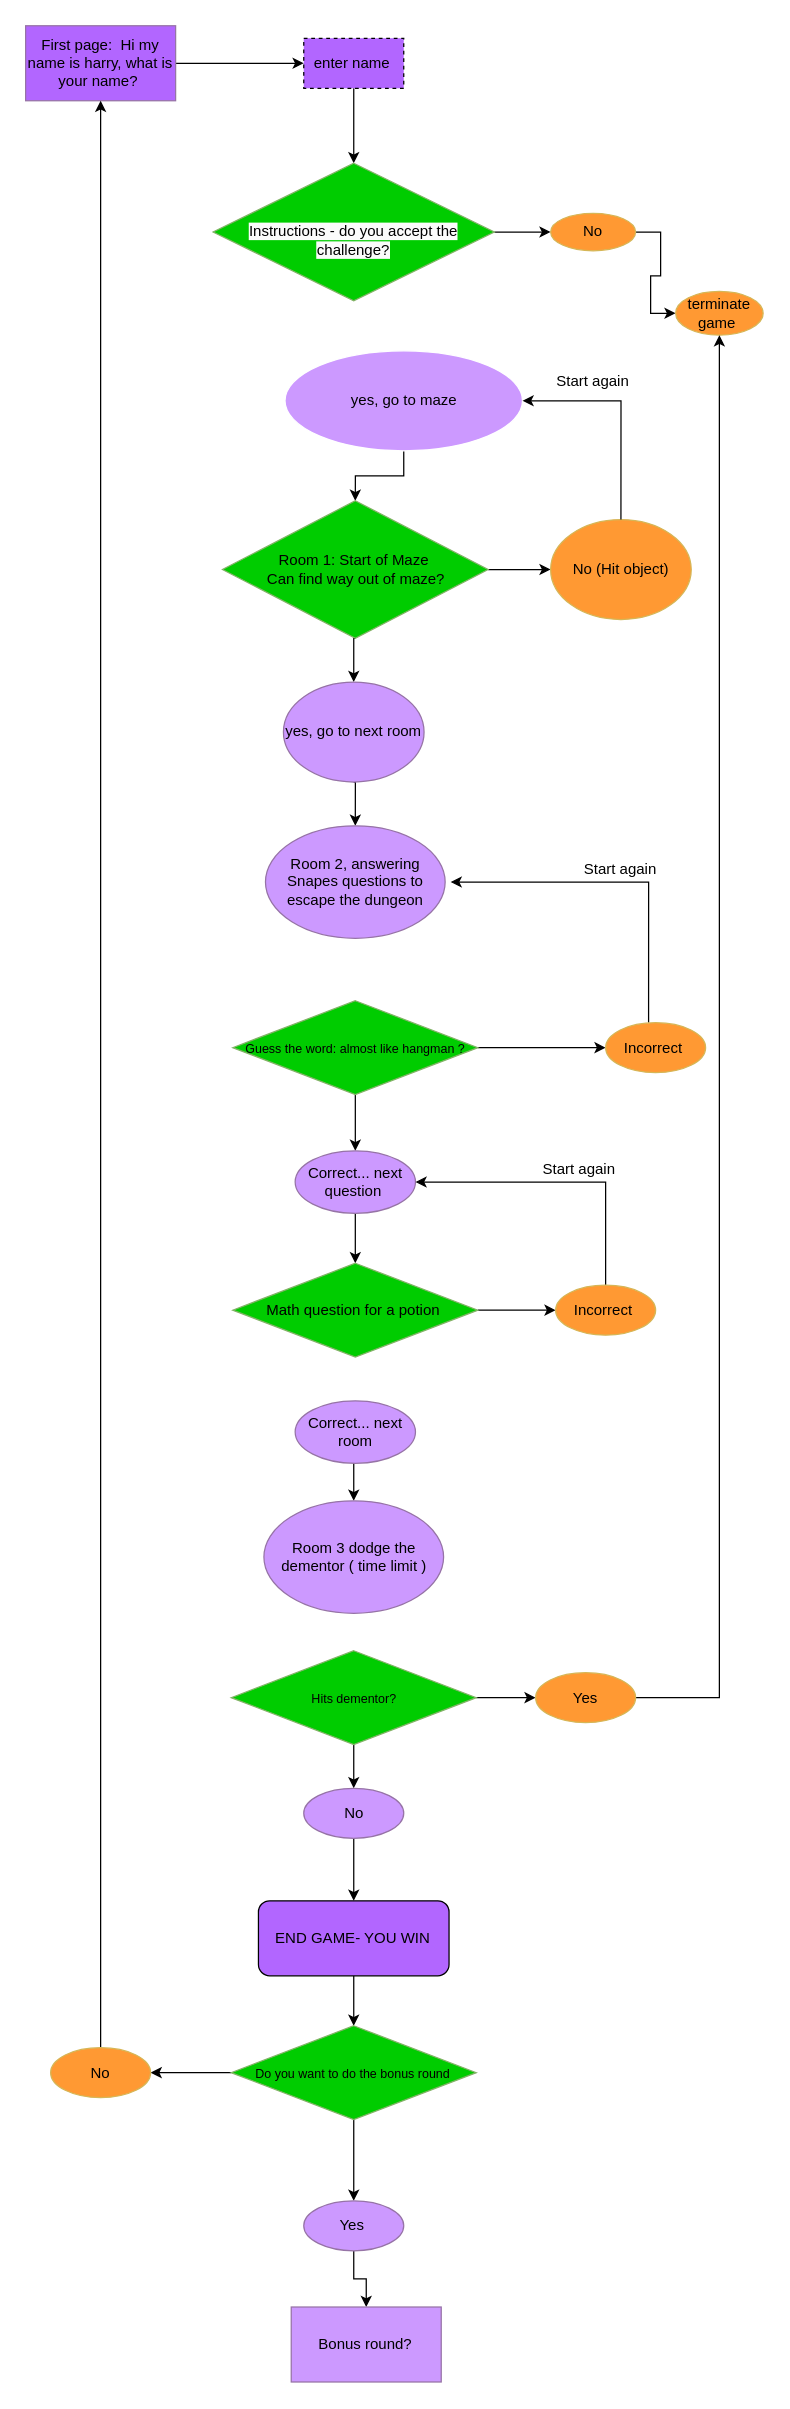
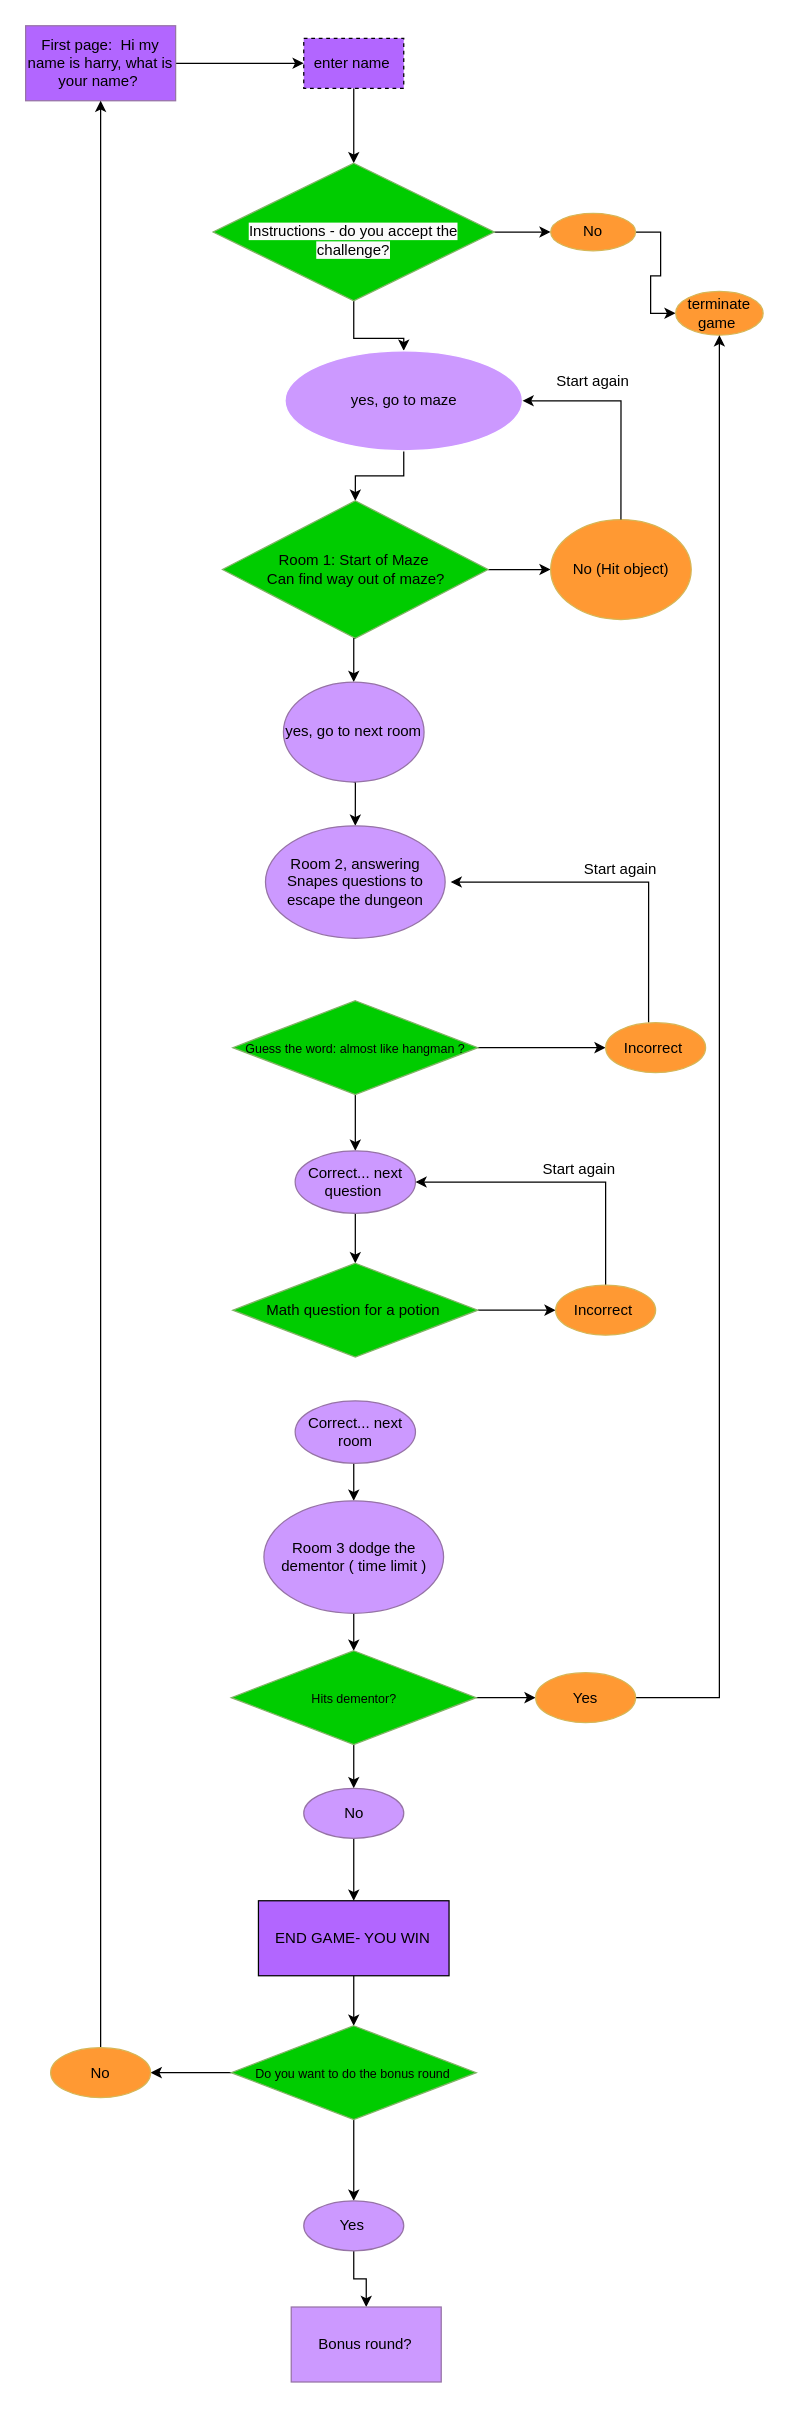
+ <mxCell id="5" style="edgeStyle=orthogonalEdgeStyle;rounded=0;orthogonalLoop=1;jettySize=auto;html=1;exitX=0.5;exitY=1;exitDx=0;exitDy=0;entryX=0.5;entryY=0;entryDx=0;entryDy=0;" parent="1" source="6" target="10" edge="1"><mxGeometry relative="1" as="geometry"><Array as="points"><mxPoint x="283" y="270" /></Array></mxGeometry></mxCell>
+ <mxCell id="38" style="edgeStyle=orthogonalEdgeStyle;rounded=0;orthogonalLoop=1;jettySize=auto;html=1;entryX=0.5;entryY=0;entryDx=0;entryDy=0;" parent="1" source="39" target="42" edge="1"><mxGeometry relative="1" as="geometry" /></mxCell>
- <mxCell id="48" value="END GAME- YOU WIN" style="whiteSpace=wrap;html=1;fillColor=#B266FF;rounded=1;" parent="1" vertex="1"><mxGeometry x="206.25" y="1520" width="152.49" height="60" as="geometry" /></mxCell>
+ <mxCell id="48" value="END GAME- YOU WIN" style="rounded=0;whiteSpace=wrap;html=1;fillColor=#B266FF;" parent="1" vertex="1"><mxGeometry x="206.25" y="1520" width="152.49" height="60" as="geometry" /></mxCell>
